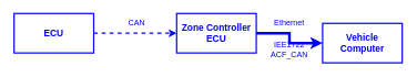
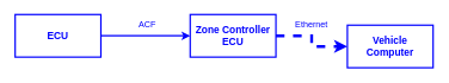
- <mxCell id="7" value="CAN" style="text;html=1;align=center;verticalAlign=middle;whiteSpace=wrap;rounded=0;fontColor=#0000FF;" vertex="1" parent="1"><mxGeometry x="175" y="20" width="60" height="30" as="geometry" /></mxCell>
+ <mxCell id="7" value="ACF" style="text;html=1;align=center;verticalAlign=middle;whiteSpace=wrap;rounded=0;fontColor=#0000FF;" vertex="1" parent="1"><mxGeometry x="175" y="20" width="60" height="30" as="geometry" /></mxCell>
- <mxCell id="2" style="edgeStyle=orthogonalEdgeStyle;rounded=0;orthogonalLoop=1;jettySize=auto;html=1;exitX=1;exitY=0.5;exitDx=0;exitDy=0;strokeWidth=2;strokeColor=#0000FF;dashed=1;" edge="1" parent="1" source="3" target="5"><mxGeometry relative="1" as="geometry" /></mxCell>
+ <mxCell id="2" style="edgeStyle=orthogonalEdgeStyle;rounded=0;orthogonalLoop=1;jettySize=auto;html=1;exitX=1;exitY=0.5;exitDx=0;exitDy=0;strokeWidth=2;strokeColor=#0000FF;dashed=0;" edge="1" parent="1" source="3" target="5"><mxGeometry relative="1" as="geometry" /></mxCell>
- <mxCell id="4" style="edgeStyle=orthogonalEdgeStyle;rounded=0;orthogonalLoop=1;jettySize=auto;html=1;exitX=1;exitY=0.5;exitDx=0;exitDy=0;strokeWidth=4;strokeColor=#0000FF;dashed=0;" edge="1" parent="1" source="5" target="6"><mxGeometry relative="1" as="geometry" /></mxCell>
+ <mxCell id="4" style="edgeStyle=orthogonalEdgeStyle;rounded=0;orthogonalLoop=1;jettySize=auto;html=1;exitX=1;exitY=0.5;exitDx=0;exitDy=0;strokeWidth=4;strokeColor=#0000FF;dashed=1;" edge="1" parent="1" source="5" target="6"><mxGeometry relative="1" as="geometry" /></mxCell>
- <mxCell id="9" value="IEE1722&lt;div&gt;ACF_CAN&lt;/div&gt;" style="text;html=1;align=center;verticalAlign=middle;whiteSpace=wrap;rounded=0;fontColor=#0000FF;" vertex="1" parent="1"><mxGeometry x="405" y="60" width="60" height="30" as="geometry" /></mxCell>
